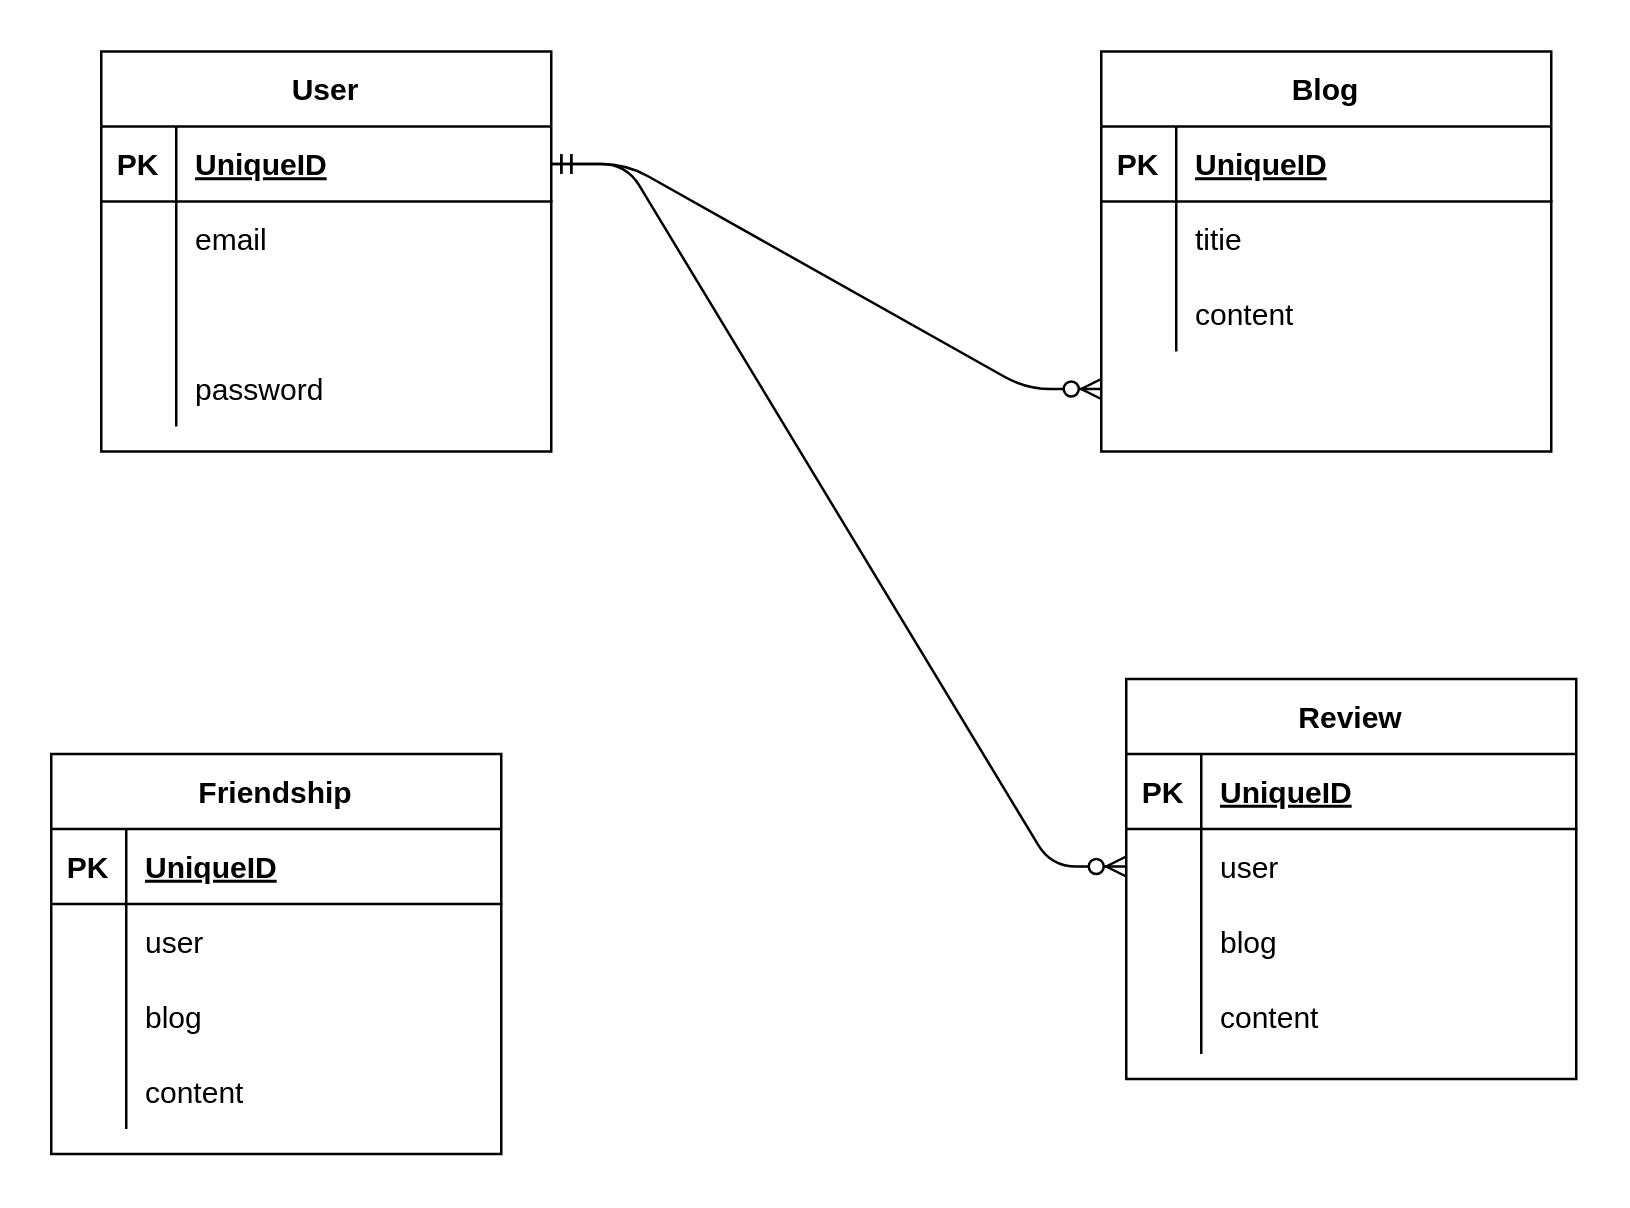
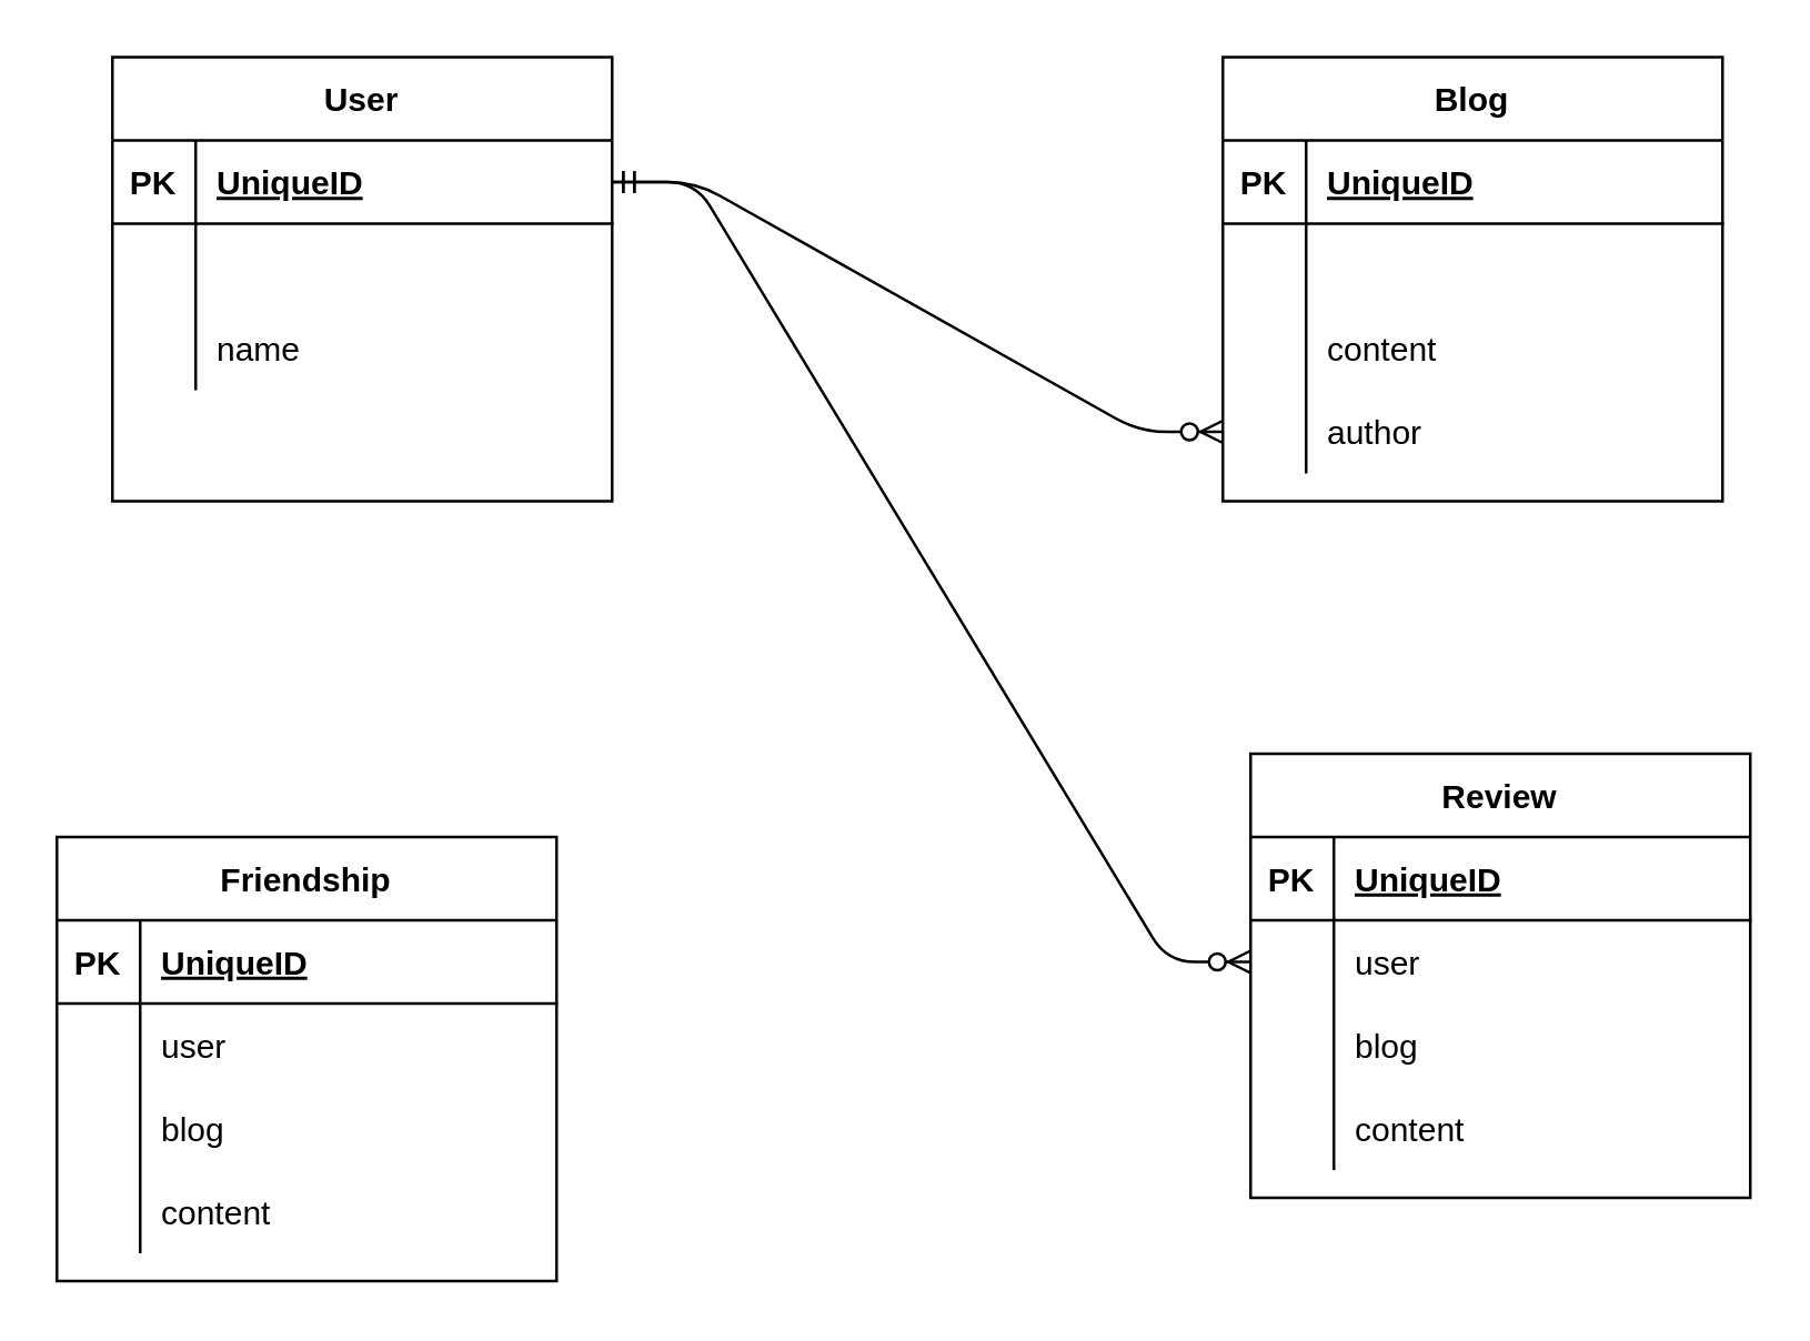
- <mxCell id="22" value="email" style="shape=partialRectangle;connectable=0;fillColor=none;top=0;left=0;bottom=0;right=0;align=left;spacingLeft=6;overflow=hidden;" vertex="1" parent="20"><mxGeometry x="30" width="150" height="30" as="geometry" /></mxCell>
- <mxCell id="9" value="titie" style="shape=partialRectangle;connectable=0;fillColor=none;top=0;left=0;bottom=0;right=0;align=left;spacingLeft=6;overflow=hidden;" vertex="1" parent="7"><mxGeometry x="30" width="150" height="30" as="geometry" /></mxCell>
+ <mxCell id="25" value="name" style="shape=partialRectangle;connectable=0;fillColor=none;top=0;left=0;bottom=0;right=0;align=left;spacingLeft=6;overflow=hidden;" vertex="1" parent="23"><mxGeometry x="30" width="150" height="30" as="geometry" /></mxCell>
- <mxCell id="28" value="password" style="shape=partialRectangle;connectable=0;fillColor=none;top=0;left=0;bottom=0;right=0;align=left;spacingLeft=6;overflow=hidden;" vertex="1" parent="26"><mxGeometry x="30" width="150" height="30" as="geometry" /></mxCell>
+ <mxCell id="15" value="author" style="shape=partialRectangle;connectable=0;fillColor=none;top=0;left=0;bottom=0;right=0;align=left;spacingLeft=6;overflow=hidden;" vertex="1" parent="13"><mxGeometry x="30" width="150" height="30" as="geometry" /></mxCell>
